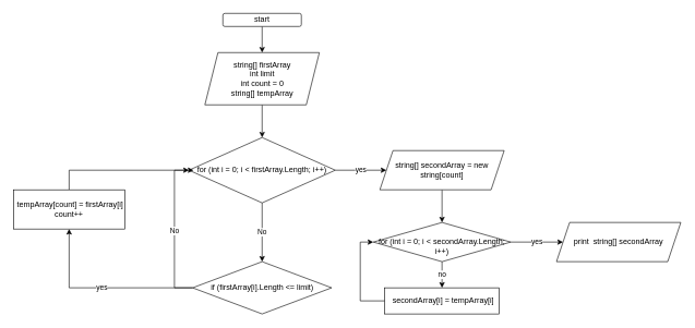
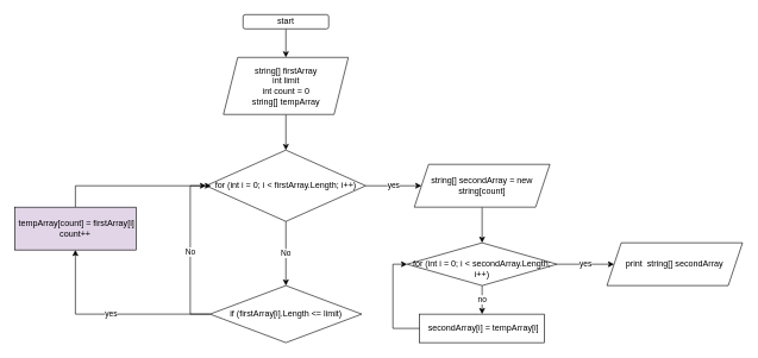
- <mxCell id="13" value="&lt;div&gt;&amp;nbsp;tempArray[count] = firstArray[i]&lt;/div&gt;&lt;div&gt;&lt;span style=&quot;background-color: initial;&quot;&gt;count++&lt;/span&gt;&lt;/div&gt;" style="rounded=0;whiteSpace=wrap;html=1;" vertex="1" parent="1"><mxGeometry x="20" y="290" width="170" height="60" as="geometry" /></mxCell>
+ <mxCell id="13" value="&lt;div&gt;&amp;nbsp;tempArray[count] = firstArray[i]&lt;/div&gt;&lt;div&gt;&lt;span style=&quot;background-color: initial;&quot;&gt;count++&lt;/span&gt;&lt;/div&gt;" style="rounded=0;whiteSpace=wrap;html=1;fillColor=#e1d5e7;" vertex="1" parent="1"><mxGeometry x="20" y="290" width="170" height="60" as="geometry" /></mxCell>
